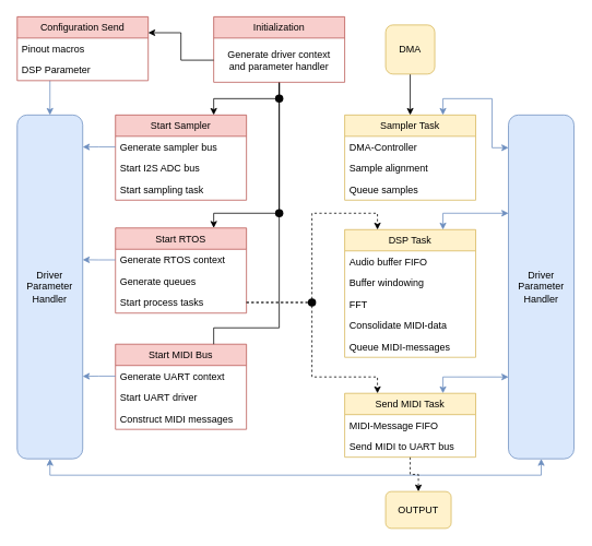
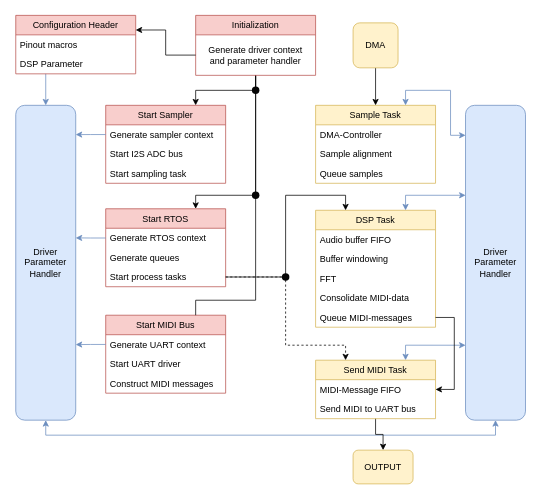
- <mxCell id="16" value="Configuration Send" style="swimlane;fontStyle=0;childLayout=stackLayout;horizontal=1;startSize=26;fillColor=#f8cecc;horizontalStack=0;resizeParent=1;resizeParentMax=0;resizeLast=0;collapsible=1;marginBottom=0;strokeColor=#b85450;" parent="1" vertex="1"><mxGeometry x="20" y="20" width="160" height="78" as="geometry" /></mxCell>
+ <mxCell id="16" value="Configuration Header" style="swimlane;fontStyle=0;childLayout=stackLayout;horizontal=1;startSize=26;fillColor=#f8cecc;horizontalStack=0;resizeParent=1;resizeParentMax=0;resizeLast=0;collapsible=1;marginBottom=0;strokeColor=#b85450;" parent="1" vertex="1"><mxGeometry x="20" y="20" width="160" height="78" as="geometry" /></mxCell>
- <mxCell id="36" value="Sampler Task" style="swimlane;fontStyle=0;childLayout=stackLayout;horizontal=1;startSize=26;fillColor=#fff2cc;horizontalStack=0;resizeParent=1;resizeParentMax=0;resizeLast=0;collapsible=1;marginBottom=0;strokeColor=#d6b656;" parent="1" vertex="1"><mxGeometry x="420" y="140" width="160" height="104" as="geometry" /></mxCell>
+ <mxCell id="36" value="Sample Task" style="swimlane;fontStyle=0;childLayout=stackLayout;horizontal=1;startSize=26;fillColor=#fff2cc;horizontalStack=0;resizeParent=1;resizeParentMax=0;resizeLast=0;collapsible=1;marginBottom=0;strokeColor=#d6b656;" parent="1" vertex="1"><mxGeometry x="420" y="140" width="160" height="104" as="geometry" /></mxCell>
- <mxCell id="22" value="Generate sampler bus" style="text;strokeColor=none;fillColor=none;align=left;verticalAlign=top;spacingLeft=4;spacingRight=4;overflow=hidden;rotatable=0;points=[[0,0.5],[1,0.5]];portConstraint=eastwest;" parent="21" vertex="1"><mxGeometry y="26" width="160" height="26" as="geometry" /></mxCell>
+ <mxCell id="22" value="Generate sampler context" style="text;strokeColor=none;fillColor=none;align=left;verticalAlign=top;spacingLeft=4;spacingRight=4;overflow=hidden;rotatable=0;points=[[0,0.5],[1,0.5]];portConstraint=eastwest;" parent="21" vertex="1"><mxGeometry y="26" width="160" height="26" as="geometry" /></mxCell>
- <mxCell id="41" style="edgeStyle=orthogonalEdgeStyle;rounded=0;orthogonalLoop=1;jettySize=auto;html=1;entryX=0.25;entryY=0;entryDx=0;entryDy=0;dashed=1;" parent="1" source="5" target="25" edge="1"><mxGeometry relative="1" as="geometry"><mxPoint x="500" y="260" as="targetPoint" /><Array as="points"><mxPoint x="380" y="369" /><mxPoint x="380" y="260" /><mxPoint x="460" y="260" /></Array></mxGeometry></mxCell>
+ <mxCell id="41" style="edgeStyle=orthogonalEdgeStyle;rounded=0;orthogonalLoop=1;jettySize=auto;html=1;entryX=0.25;entryY=0;entryDx=0;entryDy=0;" parent="1" source="5" target="25" edge="1"><mxGeometry relative="1" as="geometry"><mxPoint x="500" y="260" as="targetPoint" /><Array as="points"><mxPoint x="380" y="369" /><mxPoint x="380" y="260" /><mxPoint x="460" y="260" /></Array></mxGeometry></mxCell>
+ <mxCell id="46" style="edgeStyle=orthogonalEdgeStyle;rounded=0;orthogonalLoop=1;jettySize=auto;html=1;entryX=1;entryY=0.5;entryDx=0;entryDy=0;exitX=1;exitY=0.5;exitDx=0;exitDy=0;" parent="1" source="30" target="34" edge="1"><mxGeometry relative="1" as="geometry"><Array as="points"><mxPoint x="605" y="423" /><mxPoint x="605" y="519" /></Array></mxGeometry></mxCell>
- <mxCell id="31" style="edgeStyle=orthogonalEdgeStyle;rounded=0;orthogonalLoop=1;jettySize=auto;html=1;entryX=0.5;entryY=0;entryDx=0;entryDy=0;fontColor=default;dashed=1;" parent="1" source="33" target="52" edge="1"><mxGeometry relative="1" as="geometry" /></mxCell>
+ <mxCell id="31" style="edgeStyle=orthogonalEdgeStyle;rounded=0;orthogonalLoop=1;jettySize=auto;html=1;entryX=0.5;entryY=0;entryDx=0;entryDy=0;fontColor=default;" parent="1" source="33" target="52" edge="1"><mxGeometry relative="1" as="geometry" /></mxCell>
